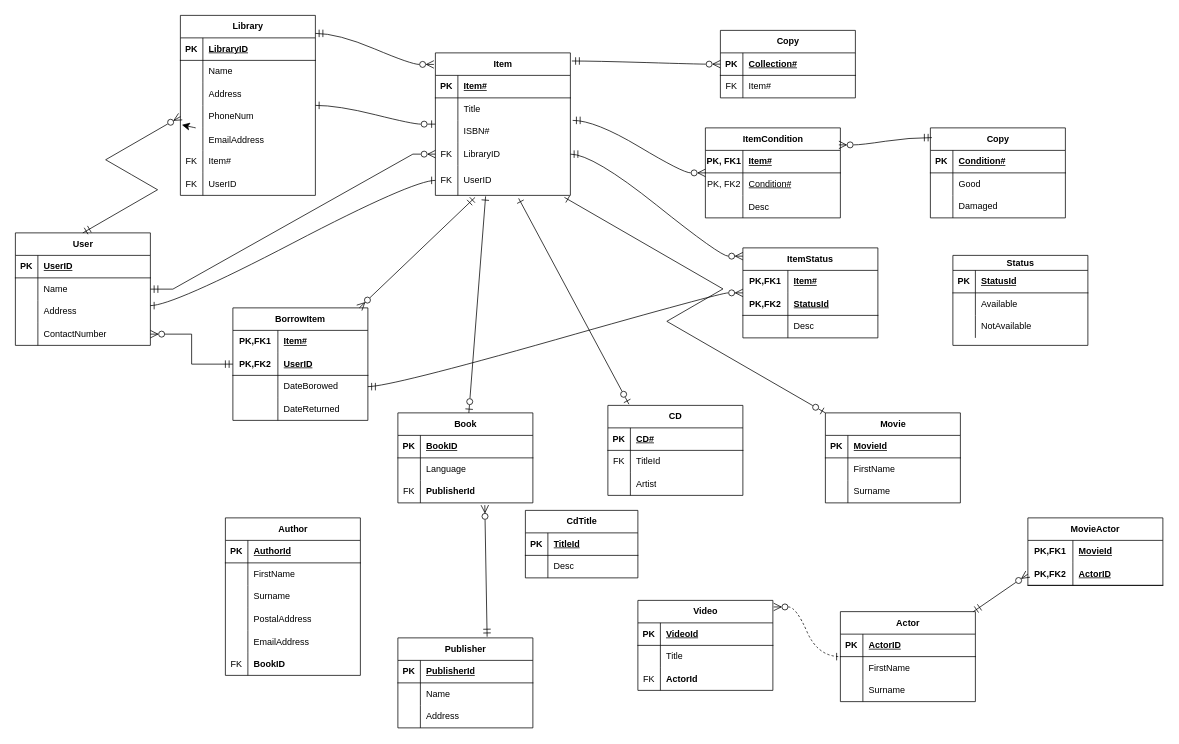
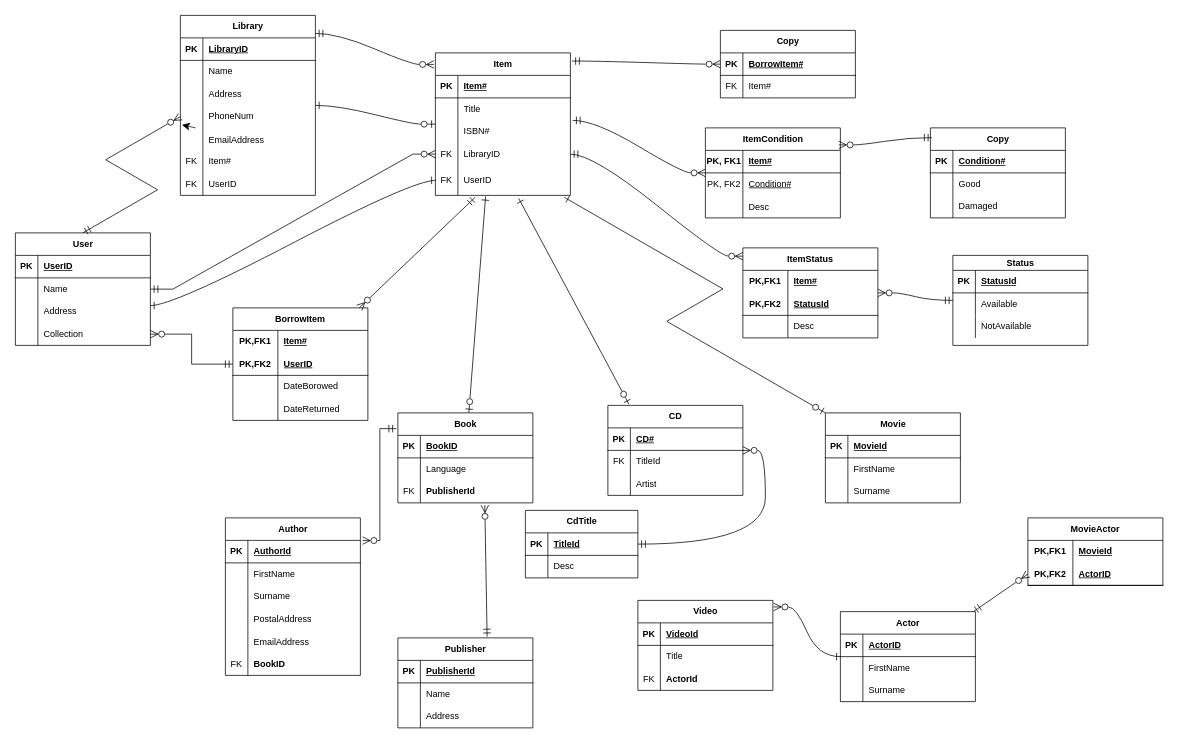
- <mxCell id="44" value="Collection#" style="shape=partialRectangle;connectable=0;fillColor=none;top=0;left=0;bottom=0;right=0;align=left;spacingLeft=6;fontStyle=5;overflow=hidden;whiteSpace=wrap;html=1;" vertex="1" parent="42"><mxGeometry x="30" width="150" height="30" as="geometry"><mxRectangle width="150" height="30" as="alternateBounds" /></mxGeometry></mxCell>
+ <mxCell id="44" value="BorrowItem#" style="shape=partialRectangle;connectable=0;fillColor=none;top=0;left=0;bottom=0;right=0;align=left;spacingLeft=6;fontStyle=5;overflow=hidden;whiteSpace=wrap;html=1;" vertex="1" parent="42"><mxGeometry x="30" width="150" height="30" as="geometry"><mxRectangle width="150" height="30" as="alternateBounds" /></mxGeometry></mxCell>
- <mxCell id="198" value="ContactNumber" style="shape=partialRectangle;connectable=0;fillColor=none;top=0;left=0;bottom=0;right=0;align=left;spacingLeft=6;overflow=hidden;whiteSpace=wrap;html=1;" vertex="1" parent="196"><mxGeometry x="30" width="150" height="30" as="geometry"><mxRectangle width="150" height="30" as="alternateBounds" /></mxGeometry></mxCell>
+ <mxCell id="198" value="Collection" style="shape=partialRectangle;connectable=0;fillColor=none;top=0;left=0;bottom=0;right=0;align=left;spacingLeft=6;overflow=hidden;whiteSpace=wrap;html=1;" vertex="1" parent="196"><mxGeometry x="30" width="150" height="30" as="geometry"><mxRectangle width="150" height="30" as="alternateBounds" /></mxGeometry></mxCell>
- <mxCell id="216" value="" style="edgeStyle=entityRelationEdgeStyle;fontSize=12;html=1;endArrow=ERmandOne;endFill=0;rounded=0;startSize=8;endSize=8;curved=1;startArrow=ERzeroToMany;startFill=0;" edge="1" parent="1" source="83" target="209"><mxGeometry width="100" height="100" relative="1" as="geometry"><mxPoint x="870" y="590" as="sourcePoint" /><mxPoint x="970" y="490" as="targetPoint" /></mxGeometry></mxCell>
+ <mxCell id="216" value="" style="edgeStyle=entityRelationEdgeStyle;fontSize=12;html=1;endArrow=ERmandOne;endFill=0;rounded=0;startSize=8;endSize=8;curved=1;startArrow=ERzeroToMany;startFill=0;" edge="1" parent="1" source="83" target="73"><mxGeometry width="100" height="100" relative="1" as="geometry"><mxPoint x="870" y="590" as="sourcePoint" /><mxPoint x="970" y="490" as="targetPoint" /></mxGeometry></mxCell>
+ <mxCell id="156" value="" style="fontSize=12;html=1;endArrow=ERmandOne;endFill=0;rounded=0;startSize=8;endSize=8;exitX=1.017;exitY=0.144;exitDx=0;exitDy=0;exitPerimeter=0;entryX=-0.011;entryY=0.175;entryDx=0;entryDy=0;entryPerimeter=0;edgeStyle=elbowEdgeStyle;startArrow=ERzeroToMany;startFill=0;" edge="1" parent="1" source="137" target="93"><mxGeometry width="100" height="100" relative="1" as="geometry"><mxPoint x="820" y="720" as="sourcePoint" /><mxPoint x="920" y="620" as="targetPoint" /></mxGeometry></mxCell>
+ <mxCell id="226" value="" style="edgeStyle=entityRelationEdgeStyle;fontSize=12;html=1;endArrow=ERzeroToMany;endFill=0;rounded=0;startSize=8;endSize=8;curved=1;startArrow=ERmandOne;startFill=0;" edge="1" parent="1" source="219" target="103"><mxGeometry width="100" height="100" relative="1" as="geometry"><mxPoint x="610" y="690" as="sourcePoint" /><mxPoint x="710" y="590" as="targetPoint" /></mxGeometry></mxCell>
- <mxCell id="185" value="" style="edgeStyle=entityRelationEdgeStyle;fontSize=12;html=1;endArrow=ERone;endFill=1;rounded=0;startSize=8;endSize=8;curved=1;exitX=1.006;exitY=0.073;exitDx=0;exitDy=0;exitPerimeter=0;startArrow=ERzeroToMany;startFill=0;dashed=1;" edge="1" parent="1" source="157" target="167"><mxGeometry width="100" height="100" relative="1" as="geometry"><mxPoint x="1190" y="830" as="sourcePoint" /><mxPoint x="1290" y="730" as="targetPoint" /></mxGeometry></mxCell>
+ <mxCell id="185" value="" style="edgeStyle=entityRelationEdgeStyle;fontSize=12;html=1;endArrow=ERone;endFill=1;rounded=0;startSize=8;endSize=8;curved=1;exitX=1.006;exitY=0.073;exitDx=0;exitDy=0;exitPerimeter=0;startArrow=ERzeroToMany;startFill=0;" edge="1" parent="1" source="157" target="167"><mxGeometry width="100" height="100" relative="1" as="geometry"><mxPoint x="1190" y="830" as="sourcePoint" /><mxPoint x="1290" y="730" as="targetPoint" /></mxGeometry></mxCell>
